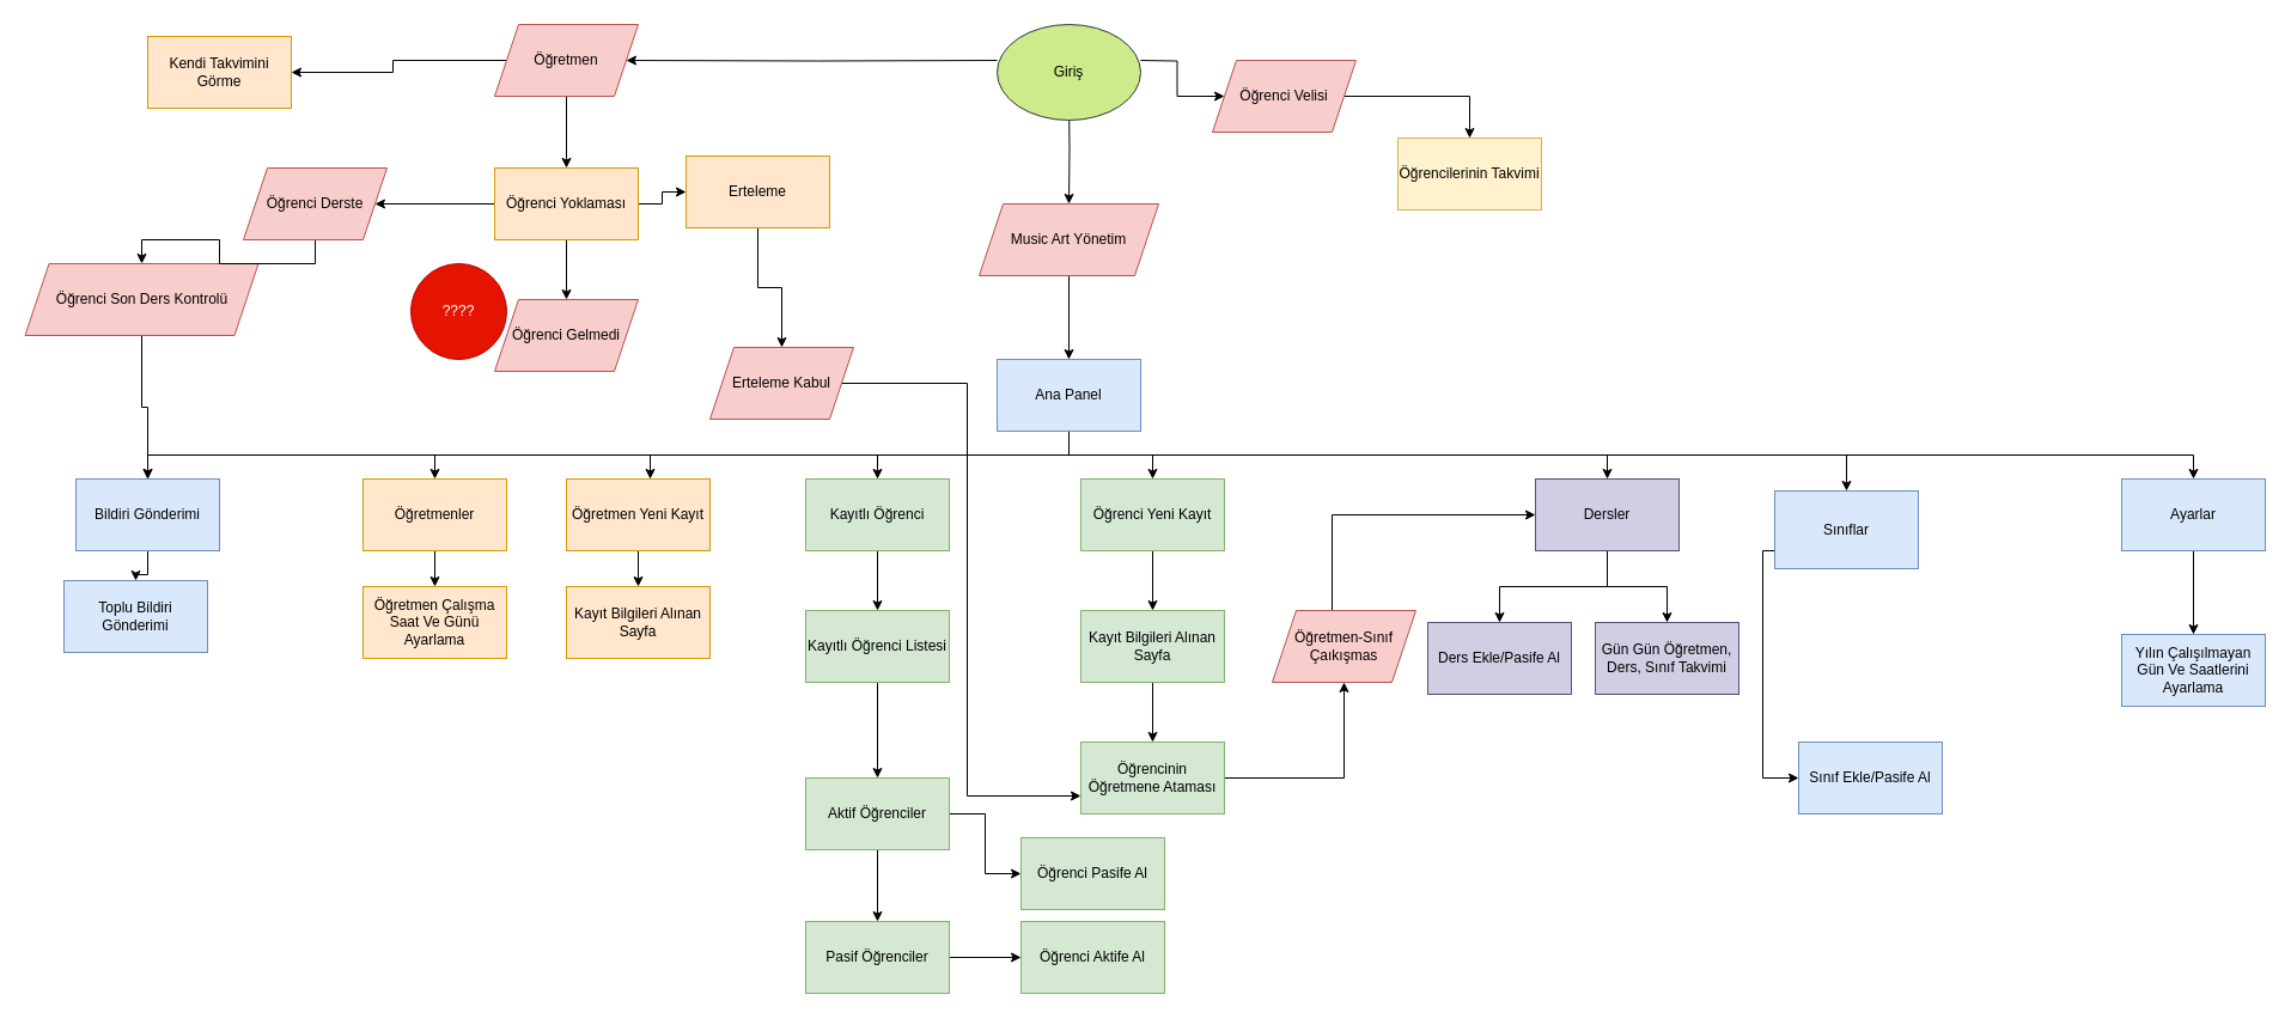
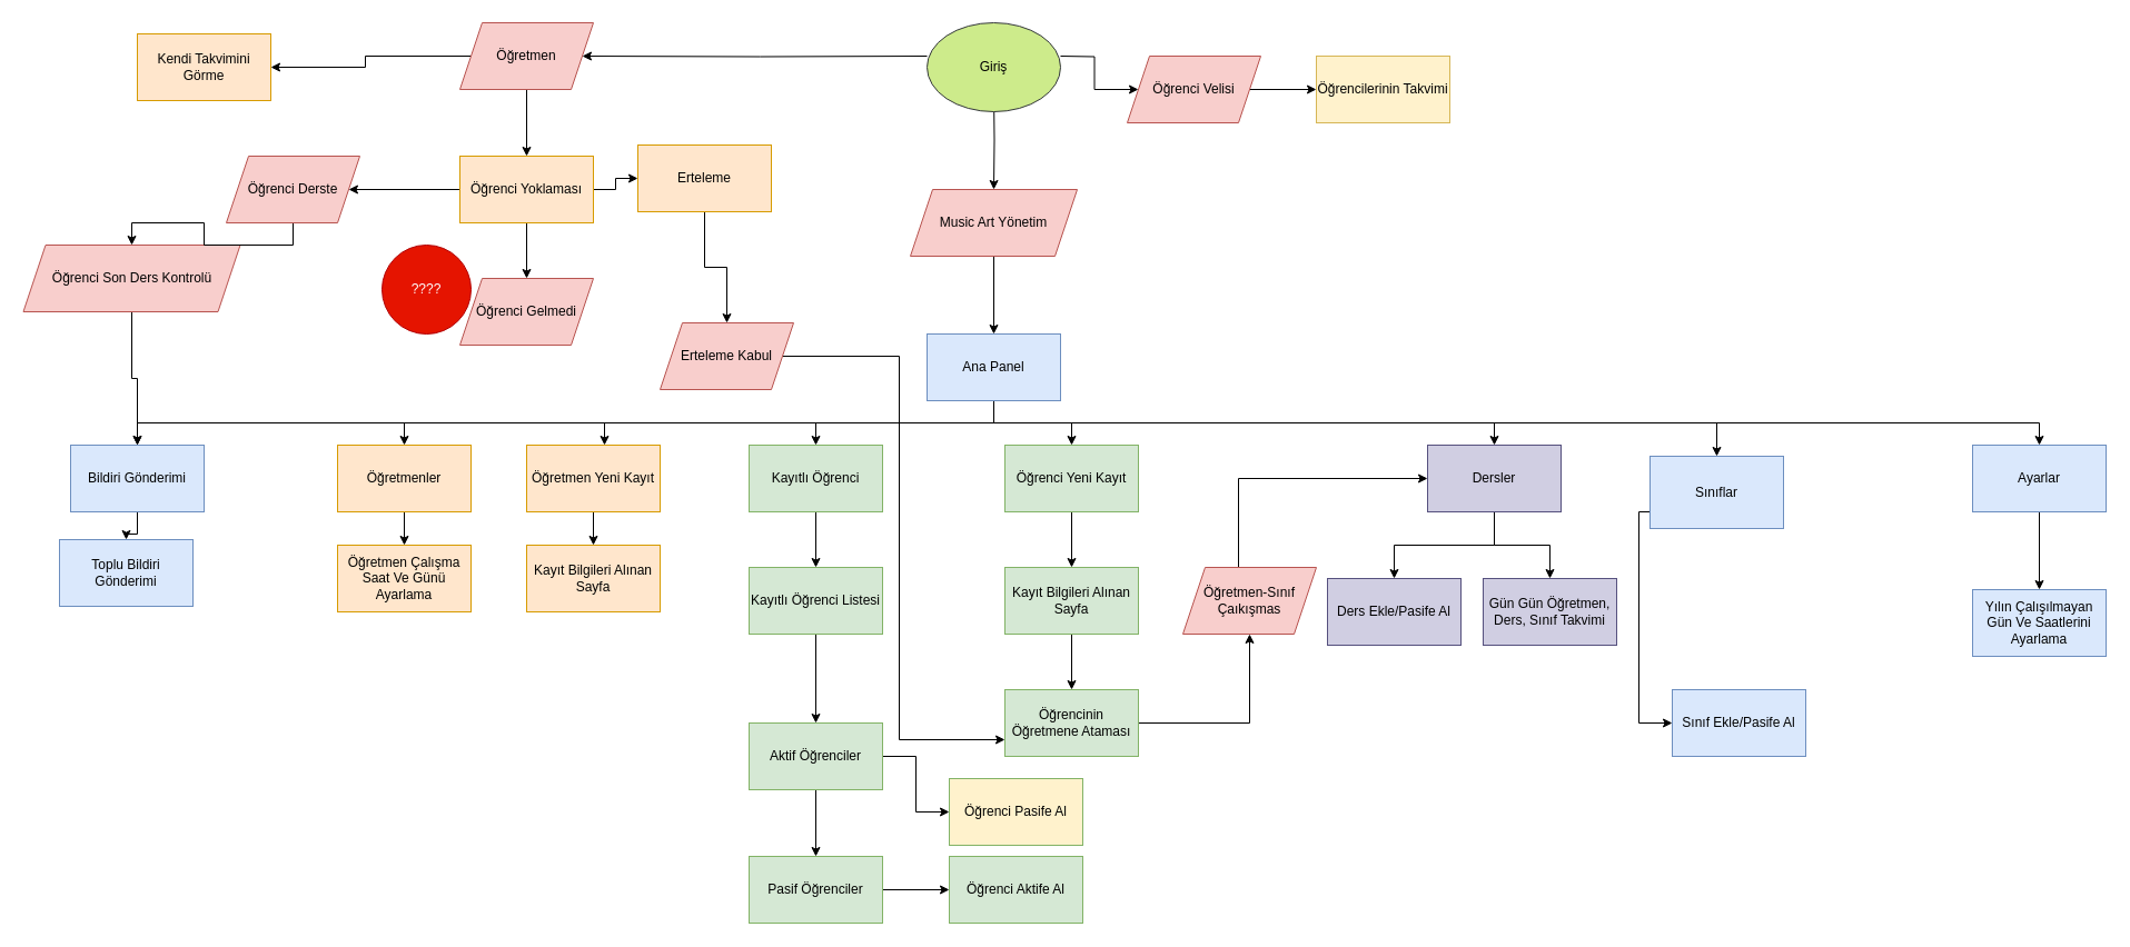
- <mxCell id="25" value="Öğrencilerinin Takvimi" style="rounded=0;whiteSpace=wrap;html=1;fillColor=#fff2cc;strokeColor=#d6b656;" vertex="1" parent="1"><mxGeometry x="1168" y="115" width="120" height="60" as="geometry" /></mxCell>
+ <mxCell id="25" value="Öğrencilerinin Takvimi" style="rounded=0;whiteSpace=wrap;html=1;fillColor=#fff2cc;strokeColor=#d6b656;" vertex="1" parent="1"><mxGeometry x="1183" y="50" width="120" height="60" as="geometry" /></mxCell>
- <mxCell id="55" value="Öğrenci Pasife Al" style="whiteSpace=wrap;html=1;fillColor=#d5e8d4;strokeColor=#82b366;rounded=0;" vertex="1" parent="1"><mxGeometry x="853" y="700" width="120" height="60" as="geometry" /></mxCell>
+ <mxCell id="55" value="Öğrenci Pasife Al" style="whiteSpace=wrap;html=1;fillColor=#fff2cc;strokeColor=#82b366;rounded=0;" vertex="1" parent="1"><mxGeometry x="853" y="700" width="120" height="60" as="geometry" /></mxCell>
